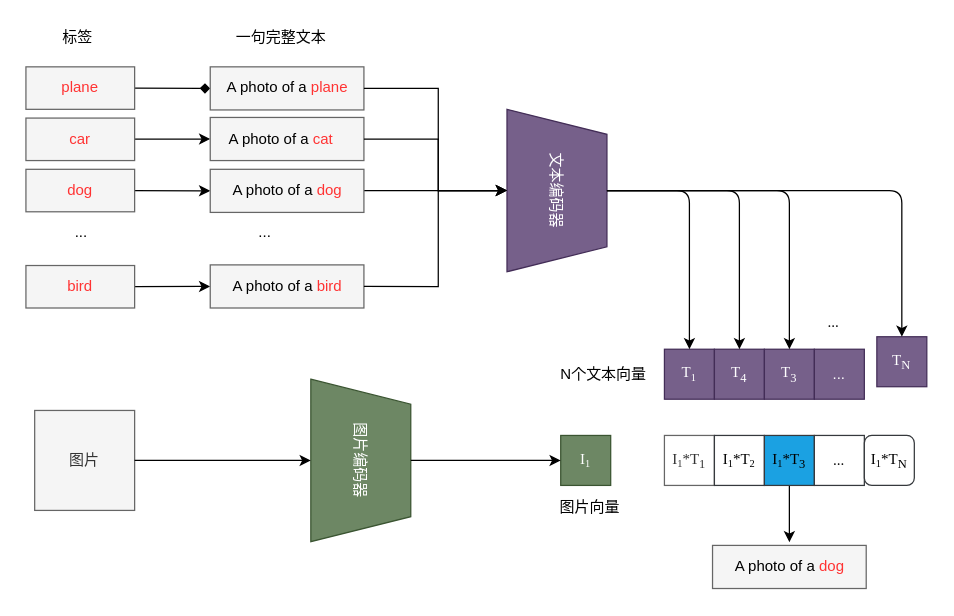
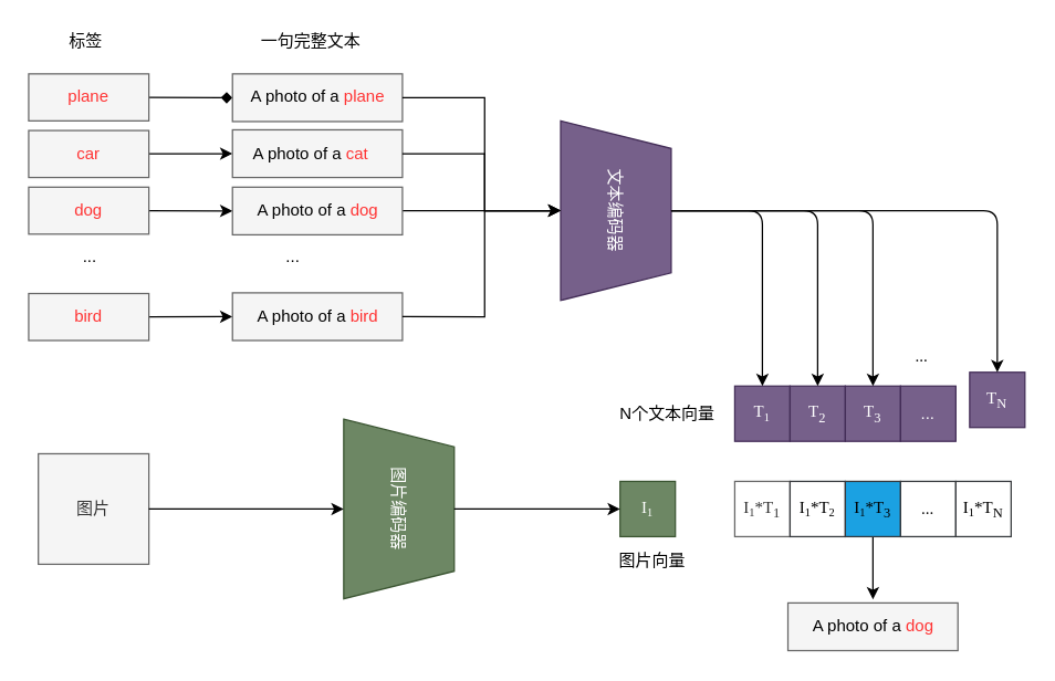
- <mxCell id="7" value="&lt;font face=&quot;Times New Roman&quot;&gt;T&lt;sub&gt;4&lt;/sub&gt;&lt;/font&gt;" style="whiteSpace=wrap;html=1;aspect=fixed;fillColor=#76608a;fontColor=#ffffff;strokeColor=#432D57;" vertex="1" parent="1"><mxGeometry x="571" y="279" width="40" height="40" as="geometry" /></mxCell>
+ <mxCell id="7" value="&lt;font face=&quot;Times New Roman&quot;&gt;T&lt;sub&gt;2&lt;/sub&gt;&lt;/font&gt;" style="whiteSpace=wrap;html=1;aspect=fixed;fillColor=#76608a;fontColor=#ffffff;strokeColor=#432D57;" vertex="1" parent="1"><mxGeometry x="571" y="279" width="40" height="40" as="geometry" /></mxCell>
- <mxCell id="21" value="&lt;font color=&quot;#000000&quot;&gt;&lt;span style=&quot;font-family: &amp;#34;times new roman&amp;#34;&quot;&gt;I&lt;/span&gt;&lt;span style=&quot;font-family: &amp;#34;times new roman&amp;#34; ; font-size: 10px&quot;&gt;&lt;sub&gt;1&lt;/sub&gt;&lt;/span&gt;&lt;span style=&quot;font-family: &amp;#34;times new roman&amp;#34;&quot;&gt;*T&lt;/span&gt;&lt;sub style=&quot;font-family: &amp;#34;times new roman&amp;#34;&quot;&gt;N&lt;/sub&gt;&lt;/font&gt;" style="whiteSpace=wrap;html=1;aspect=fixed;strokeColor=#36393d;fillColor=#FFFFFF;rounded=1;" vertex="1" parent="1"><mxGeometry x="691" y="348" width="40" height="40" as="geometry" /></mxCell>
+ <mxCell id="21" value="&lt;font color=&quot;#000000&quot;&gt;&lt;span style=&quot;font-family: &amp;#34;times new roman&amp;#34;&quot;&gt;I&lt;/span&gt;&lt;span style=&quot;font-family: &amp;#34;times new roman&amp;#34; ; font-size: 10px&quot;&gt;&lt;sub&gt;1&lt;/sub&gt;&lt;/span&gt;&lt;span style=&quot;font-family: &amp;#34;times new roman&amp;#34;&quot;&gt;*T&lt;/span&gt;&lt;sub style=&quot;font-family: &amp;#34;times new roman&amp;#34;&quot;&gt;N&lt;/sub&gt;&lt;/font&gt;" style="whiteSpace=wrap;html=1;aspect=fixed;strokeColor=#36393d;fillColor=#FFFFFF;" vertex="1" parent="1"><mxGeometry x="691" y="348" width="40" height="40" as="geometry" /></mxCell>
